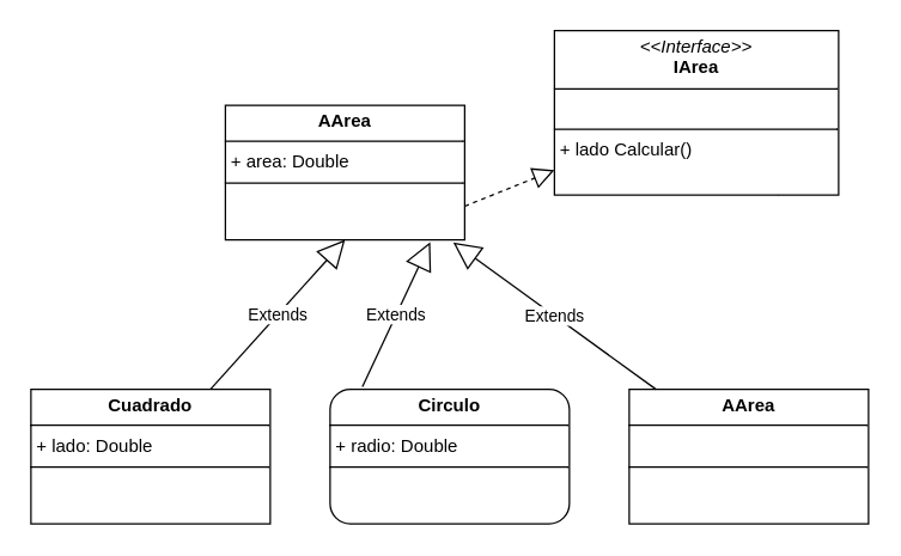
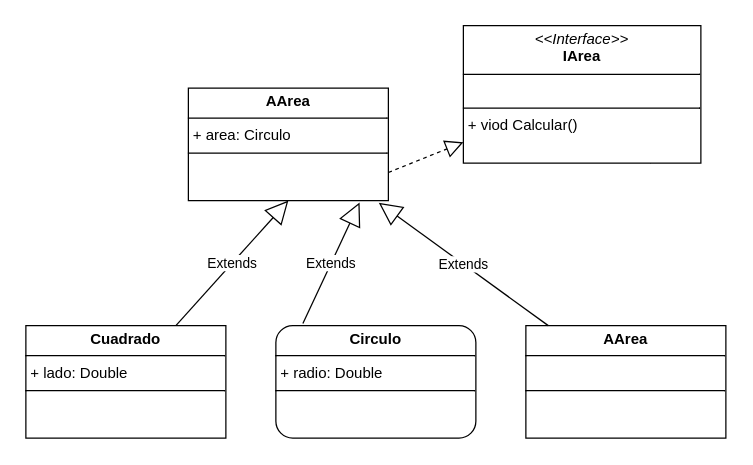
- <mxCell id="5" value="&lt;p style=&quot;margin:0px;margin-top:4px;text-align:center;&quot;&gt;&lt;i&gt;&amp;lt;&amp;lt;Interface&amp;gt;&amp;gt;&lt;/i&gt;&lt;br&gt;&lt;b&gt;IArea&lt;/b&gt;&lt;/p&gt;&lt;hr size=&quot;1&quot; style=&quot;border-style:solid;&quot;&gt;&lt;p style=&quot;margin:0px;margin-left:4px;&quot;&gt;&lt;br&gt;&lt;/p&gt;&lt;hr size=&quot;1&quot; style=&quot;border-style:solid;&quot;&gt;&lt;p style=&quot;margin:0px;margin-left:4px;&quot;&gt;+ lado Calcular()&lt;/p&gt;" style="verticalAlign=top;align=left;overflow=fill;html=1;whiteSpace=wrap;" vertex="1" parent="1"><mxGeometry x="370" y="20" width="190" height="110" as="geometry" /></mxCell>
+ <mxCell id="5" value="&lt;p style=&quot;margin:0px;margin-top:4px;text-align:center;&quot;&gt;&lt;i&gt;&amp;lt;&amp;lt;Interface&amp;gt;&amp;gt;&lt;/i&gt;&lt;br&gt;&lt;b&gt;IArea&lt;/b&gt;&lt;/p&gt;&lt;hr size=&quot;1&quot; style=&quot;border-style:solid;&quot;&gt;&lt;p style=&quot;margin:0px;margin-left:4px;&quot;&gt;&lt;br&gt;&lt;/p&gt;&lt;hr size=&quot;1&quot; style=&quot;border-style:solid;&quot;&gt;&lt;p style=&quot;margin:0px;margin-left:4px;&quot;&gt;+ viod Calcular()&lt;/p&gt;" style="verticalAlign=top;align=left;overflow=fill;html=1;whiteSpace=wrap;" vertex="1" parent="1"><mxGeometry x="370" y="20" width="190" height="110" as="geometry" /></mxCell>
- <mxCell id="2" value="&lt;p style=&quot;margin:0px;margin-top:4px;text-align:center;&quot;&gt;&lt;b&gt;AArea&lt;/b&gt;&lt;/p&gt;&lt;hr size=&quot;1&quot; style=&quot;border-style:solid;&quot;&gt;&lt;p style=&quot;margin:0px;margin-left:4px;&quot;&gt;+ area: Double&lt;/p&gt;&lt;hr size=&quot;1&quot; style=&quot;border-style:solid;&quot;&gt;&lt;p style=&quot;margin:0px;margin-left:4px;&quot;&gt;&amp;nbsp;&lt;/p&gt;" style="verticalAlign=top;align=left;overflow=fill;html=1;whiteSpace=wrap;" vertex="1" parent="1"><mxGeometry x="150" y="70" width="160" height="90" as="geometry" /></mxCell>
+ <mxCell id="2" value="&lt;p style=&quot;margin:0px;margin-top:4px;text-align:center;&quot;&gt;&lt;b&gt;AArea&lt;/b&gt;&lt;/p&gt;&lt;hr size=&quot;1&quot; style=&quot;border-style:solid;&quot;&gt;&lt;p style=&quot;margin:0px;margin-left:4px;&quot;&gt;+ area: Circulo&lt;/p&gt;&lt;hr size=&quot;1&quot; style=&quot;border-style:solid;&quot;&gt;&lt;p style=&quot;margin:0px;margin-left:4px;&quot;&gt;&amp;nbsp;&lt;/p&gt;" style="verticalAlign=top;align=left;overflow=fill;html=1;whiteSpace=wrap;" vertex="1" parent="1"><mxGeometry x="150" y="70" width="160" height="90" as="geometry" /></mxCell>
